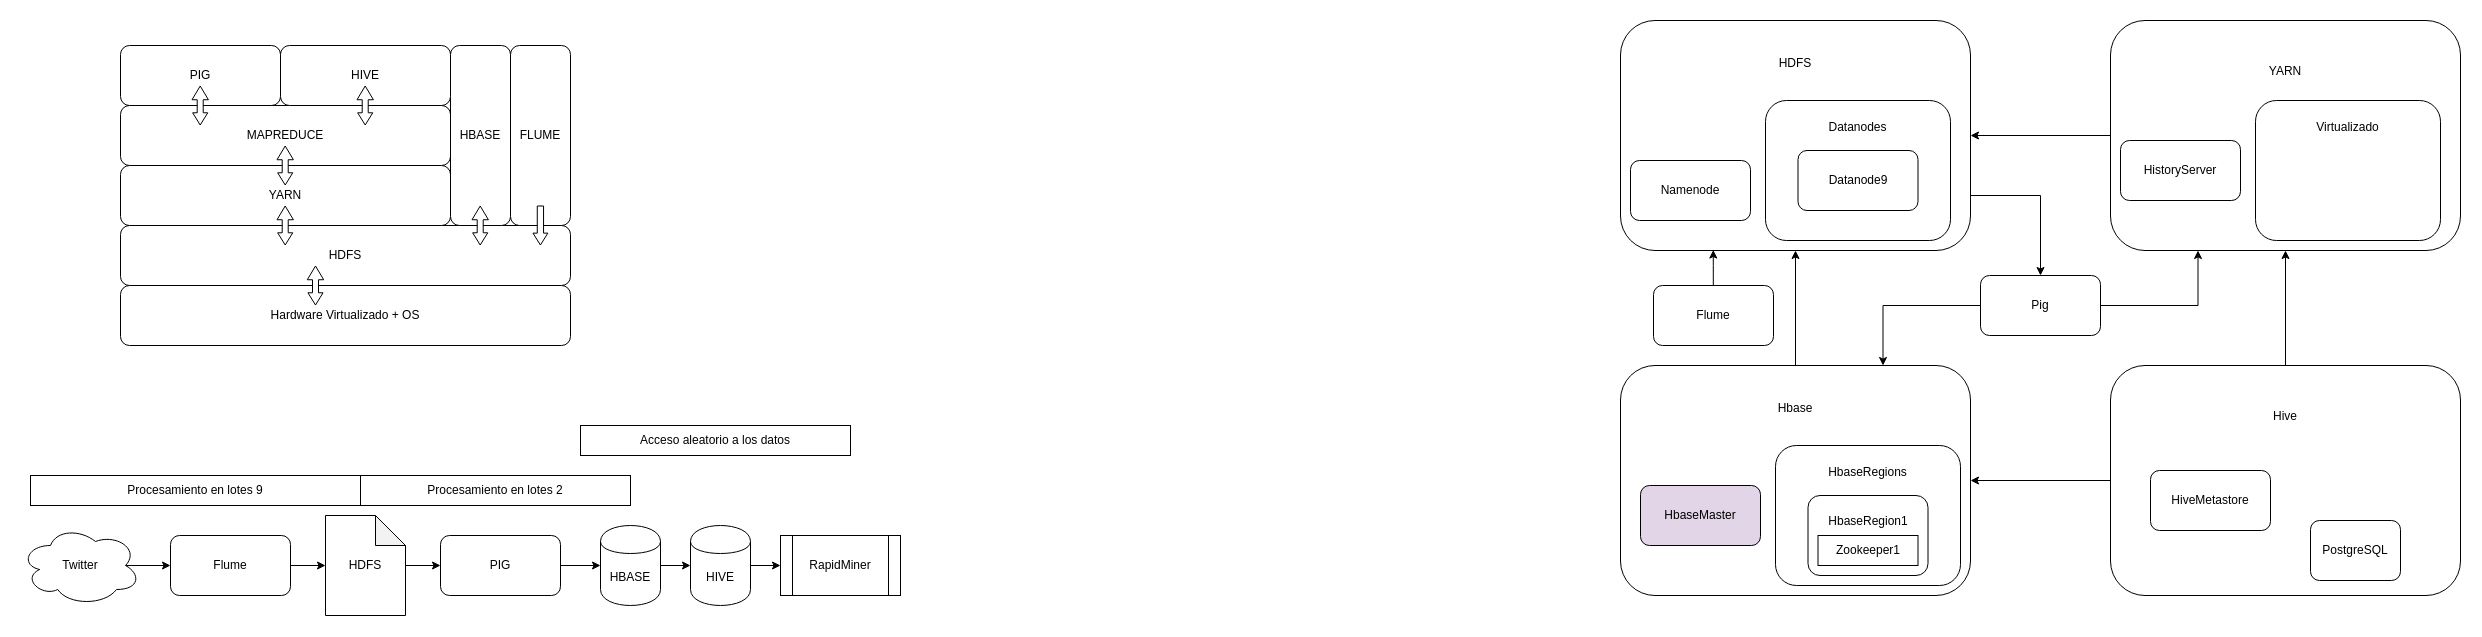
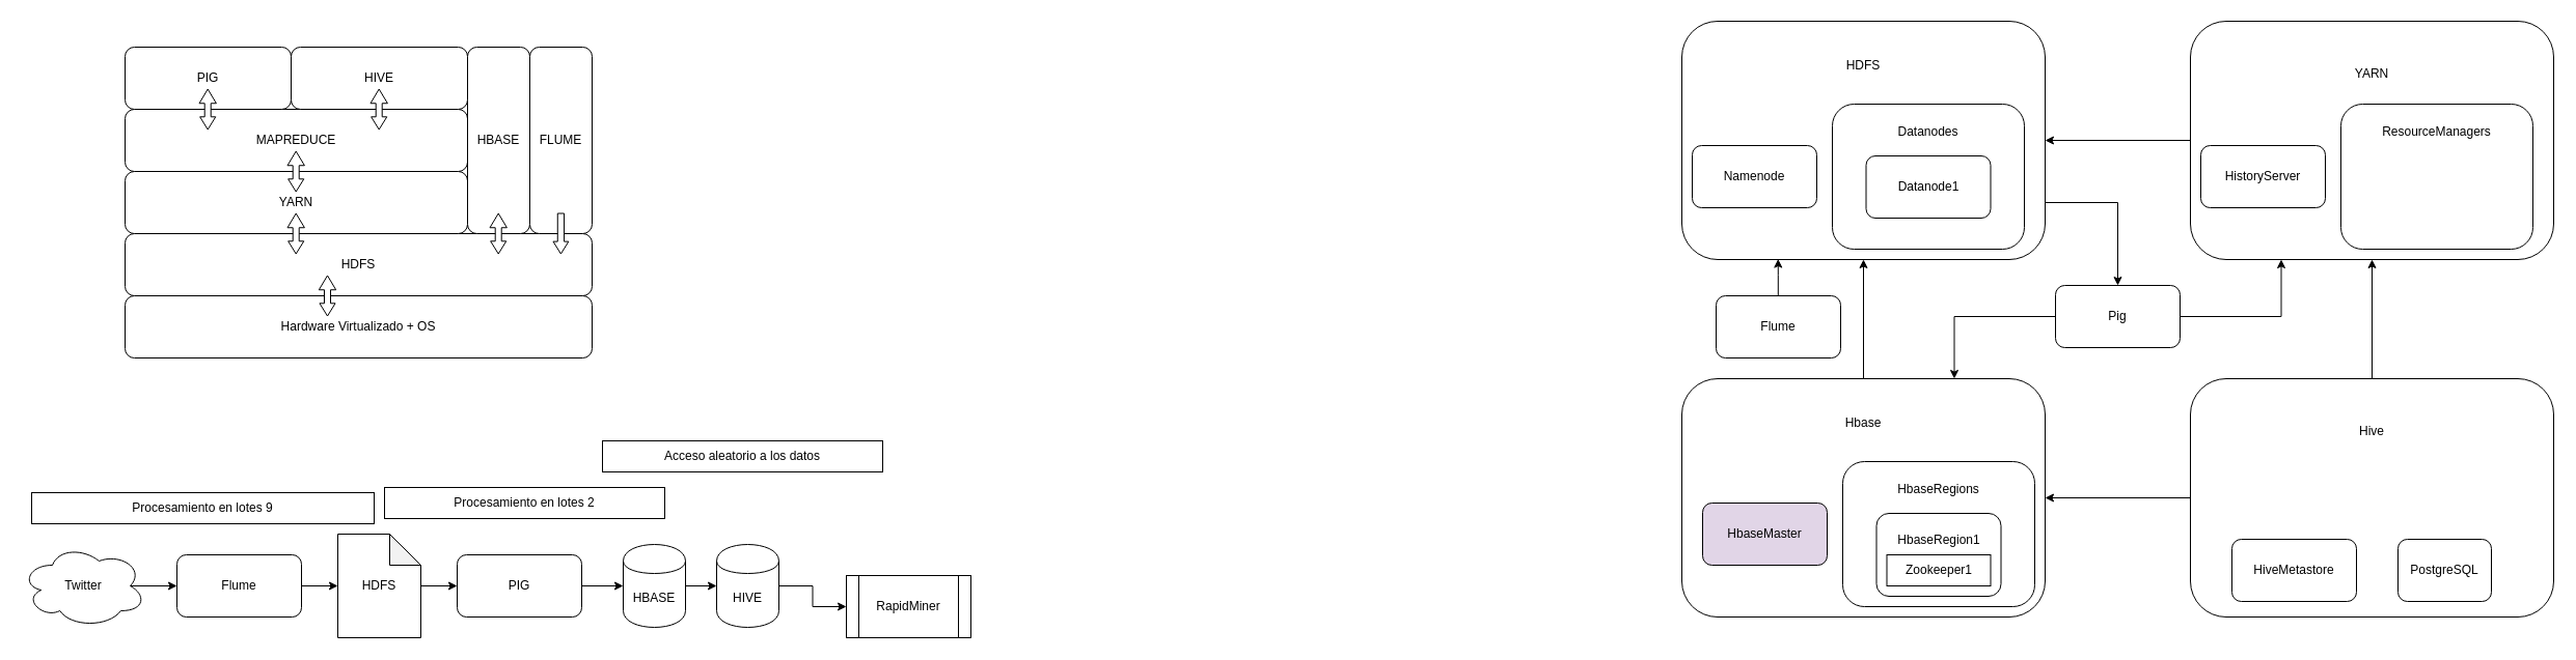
- <mxCell id="42" value="Virtualizado&lt;br&gt;&lt;br&gt;&lt;br&gt;&lt;br&gt;&lt;br&gt;&lt;br&gt;&lt;br&gt;" style="rounded=1;whiteSpace=wrap;html=1;" vertex="1" parent="1"><mxGeometry x="2255" y="100" width="185" height="140" as="geometry" /></mxCell>
+ <mxCell id="42" value="ResourceManagers&lt;br&gt;&lt;br&gt;&lt;br&gt;&lt;br&gt;&lt;br&gt;&lt;br&gt;&lt;br&gt;" style="rounded=1;whiteSpace=wrap;html=1;" vertex="1" parent="1"><mxGeometry x="2255" y="100" width="185" height="140" as="geometry" /></mxCell>
- <mxCell id="38" value="Datanode9" style="rounded=1;whiteSpace=wrap;html=1;" vertex="1" parent="1"><mxGeometry x="1797.5" y="150" width="120" height="60" as="geometry" /></mxCell>
+ <mxCell id="38" value="Datanode1" style="rounded=1;whiteSpace=wrap;html=1;" vertex="1" parent="1"><mxGeometry x="1797.5" y="150" width="120" height="60" as="geometry" /></mxCell>
- <mxCell id="36" value="Namenode" style="rounded=1;whiteSpace=wrap;html=1;" vertex="1" parent="1"><mxGeometry x="1630" y="160" width="120" height="60" as="geometry" /></mxCell>
+ <mxCell id="36" value="Namenode" style="rounded=1;whiteSpace=wrap;html=1;" vertex="1" parent="1"><mxGeometry x="1630" y="140" width="120" height="60" as="geometry" /></mxCell>
- <mxCell id="32" value="Procesamiento en lotes 2" style="rounded=0;whiteSpace=wrap;html=1;" vertex="1" parent="1"><mxGeometry x="360" y="475" width="270" height="30" as="geometry" /></mxCell>
+ <mxCell id="32" value="Procesamiento en lotes 2" style="rounded=0;whiteSpace=wrap;html=1;" vertex="1" parent="1"><mxGeometry x="370" y="470" width="270" height="30" as="geometry" /></mxCell>
- <mxCell id="52" value="HiveMetastore" style="rounded=1;whiteSpace=wrap;html=1;" vertex="1" parent="1"><mxGeometry x="2150" y="470" width="120" height="60" as="geometry" /></mxCell>
+ <mxCell id="52" value="HiveMetastore" style="rounded=1;whiteSpace=wrap;html=1;" vertex="1" parent="1"><mxGeometry x="2150" y="520" width="120" height="60" as="geometry" /></mxCell>
- <mxCell id="28" value="RapidMiner" style="shape=process;whiteSpace=wrap;html=1;backgroundOutline=1;" vertex="1" parent="1"><mxGeometry x="780" y="535" width="120" height="60" as="geometry" /></mxCell>
+ <mxCell id="28" value="RapidMiner" style="shape=process;whiteSpace=wrap;html=1;backgroundOutline=1;" vertex="1" parent="1"><mxGeometry x="815" y="555" width="120" height="60" as="geometry" /></mxCell>
